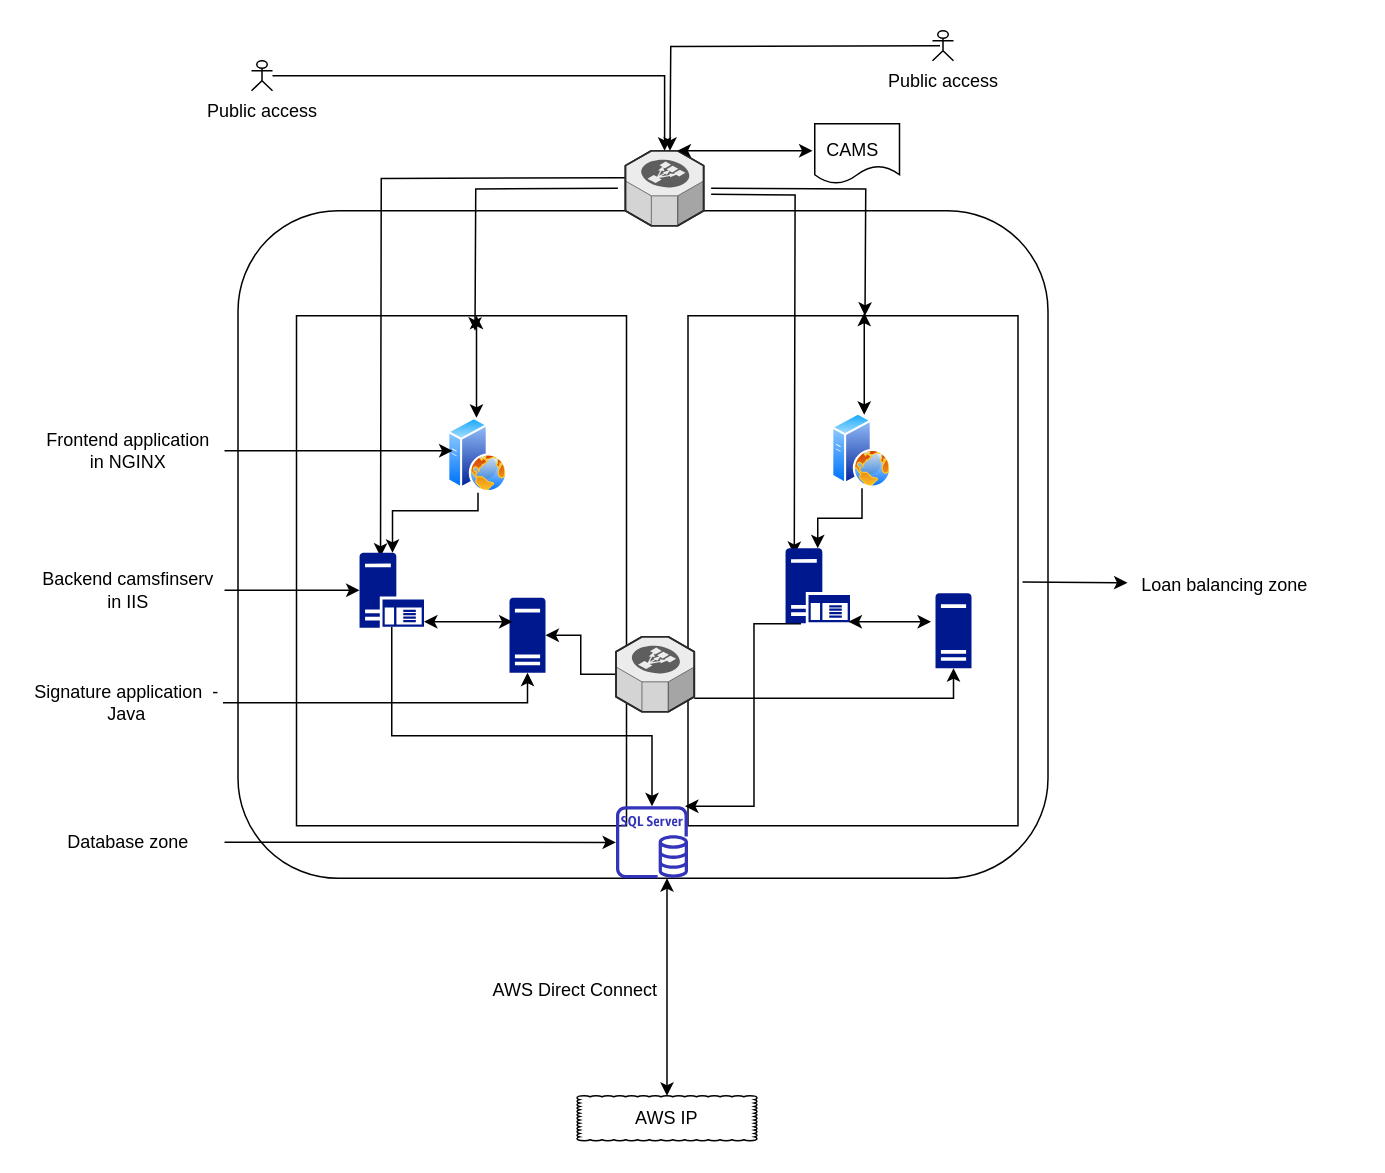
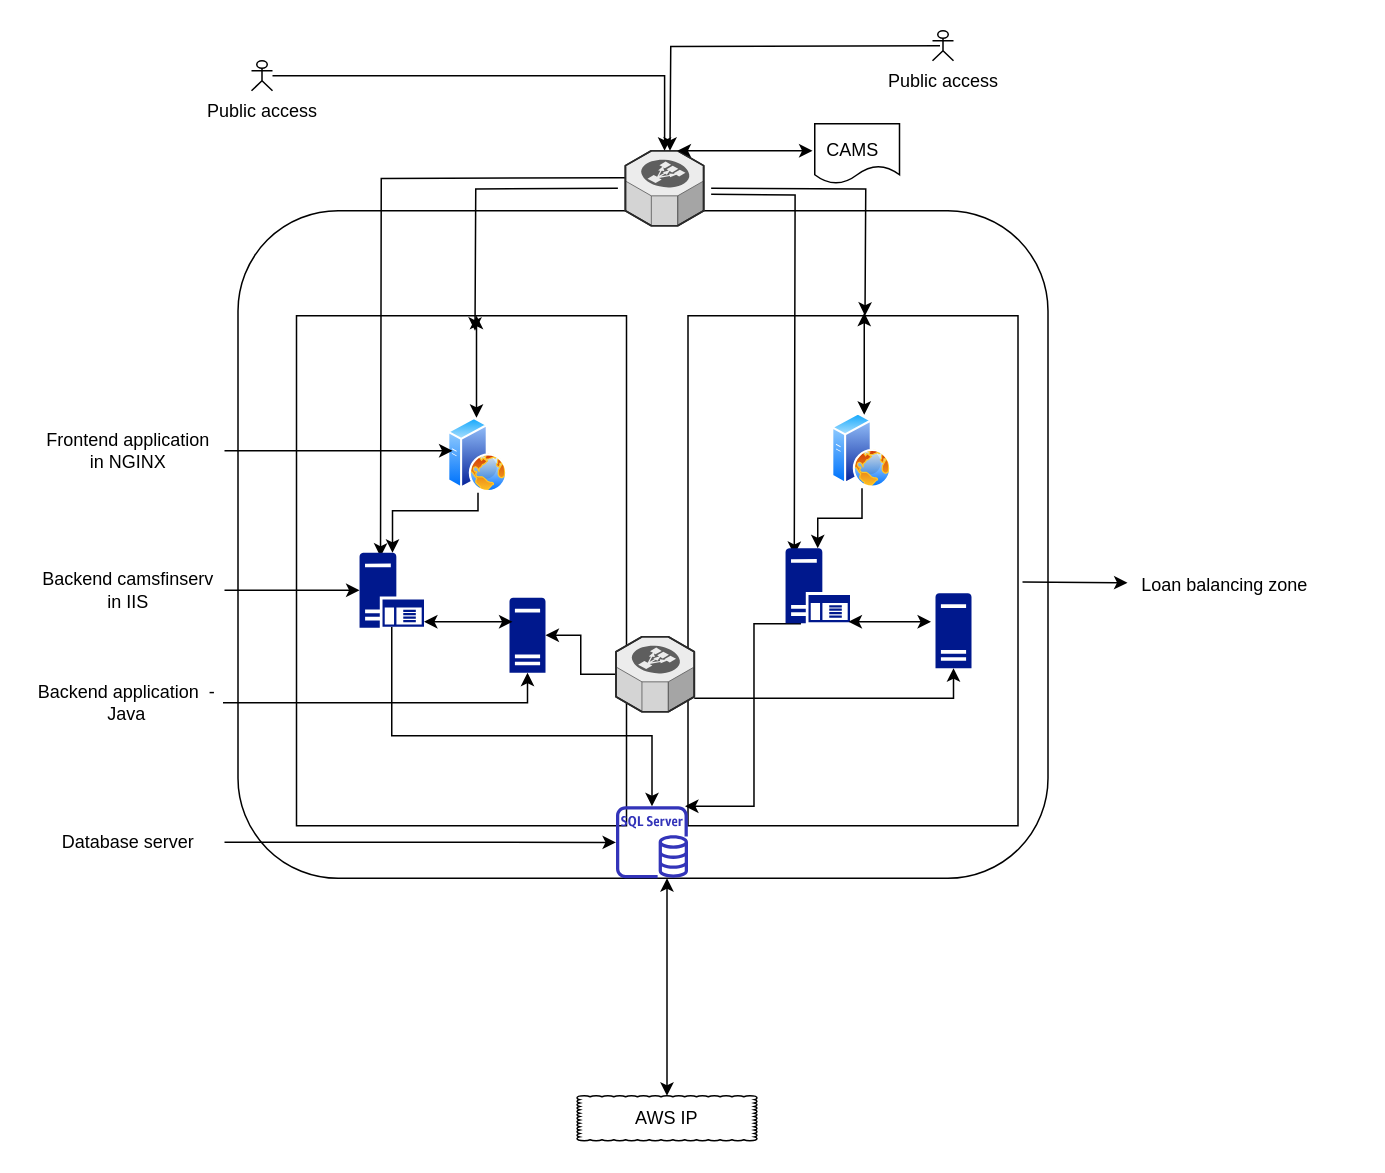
- <mxCell id="35" value="Signature application&amp;nbsp; - Java" style="text;html=1;strokeColor=none;fillColor=none;align=center;verticalAlign=middle;whiteSpace=wrap;rounded=0;" parent="1" vertex="1"><mxGeometry x="20" y="458" width="128" height="20" as="geometry" /></mxCell>
+ <mxCell id="35" value="Backend application&amp;nbsp; - Java" style="text;html=1;strokeColor=none;fillColor=none;align=center;verticalAlign=middle;whiteSpace=wrap;rounded=0;" parent="1" vertex="1"><mxGeometry x="20" y="458" width="128" height="20" as="geometry" /></mxCell>
- <mxCell id="37" value="Database zone" style="text;html=1;strokeColor=none;fillColor=none;align=center;verticalAlign=middle;whiteSpace=wrap;rounded=0;" parent="1" vertex="1"><mxGeometry x="21" y="551" width="128" height="20" as="geometry" /></mxCell>
+ <mxCell id="37" value="Database server" style="text;html=1;strokeColor=none;fillColor=none;align=center;verticalAlign=middle;whiteSpace=wrap;rounded=0;" parent="1" vertex="1"><mxGeometry x="21" y="551" width="128" height="20" as="geometry" /></mxCell>
- <mxCell id="39" value="AWS Direct Connect" style="text;html=1;strokeColor=none;fillColor=none;align=center;verticalAlign=middle;whiteSpace=wrap;rounded=0;" parent="1" vertex="1"><mxGeometry x="298.44" y="650" width="170" height="20" as="geometry" /></mxCell>
